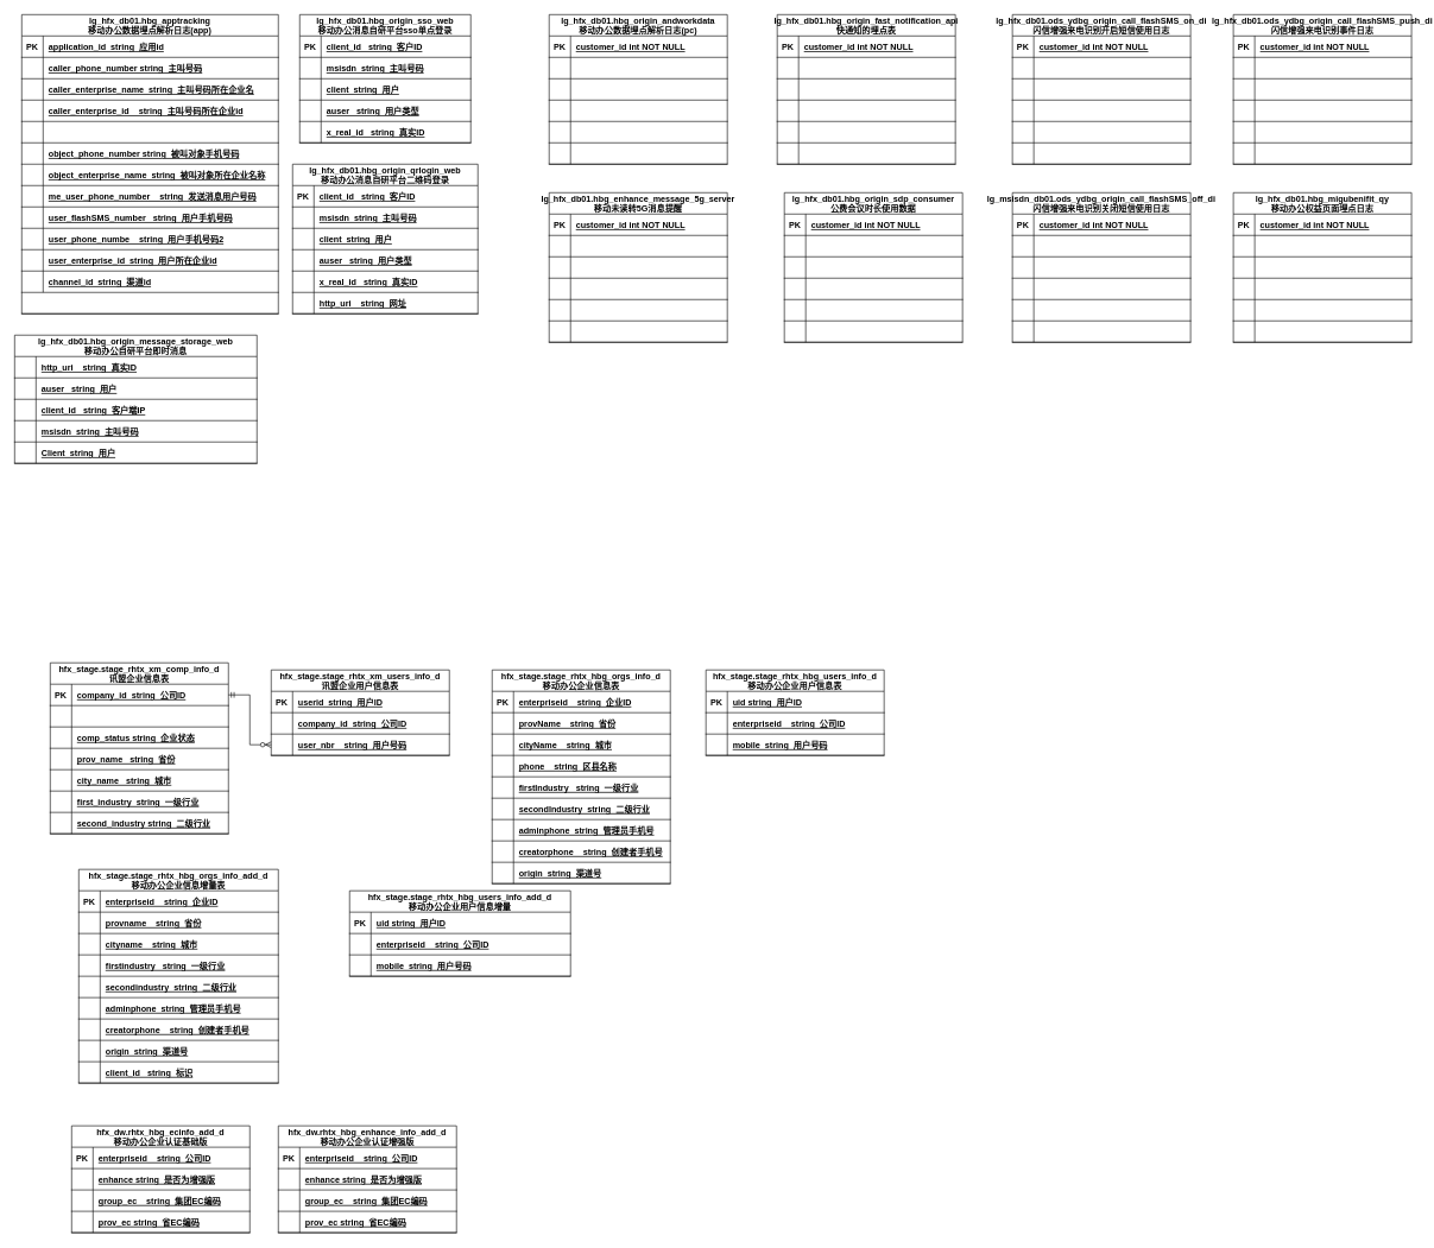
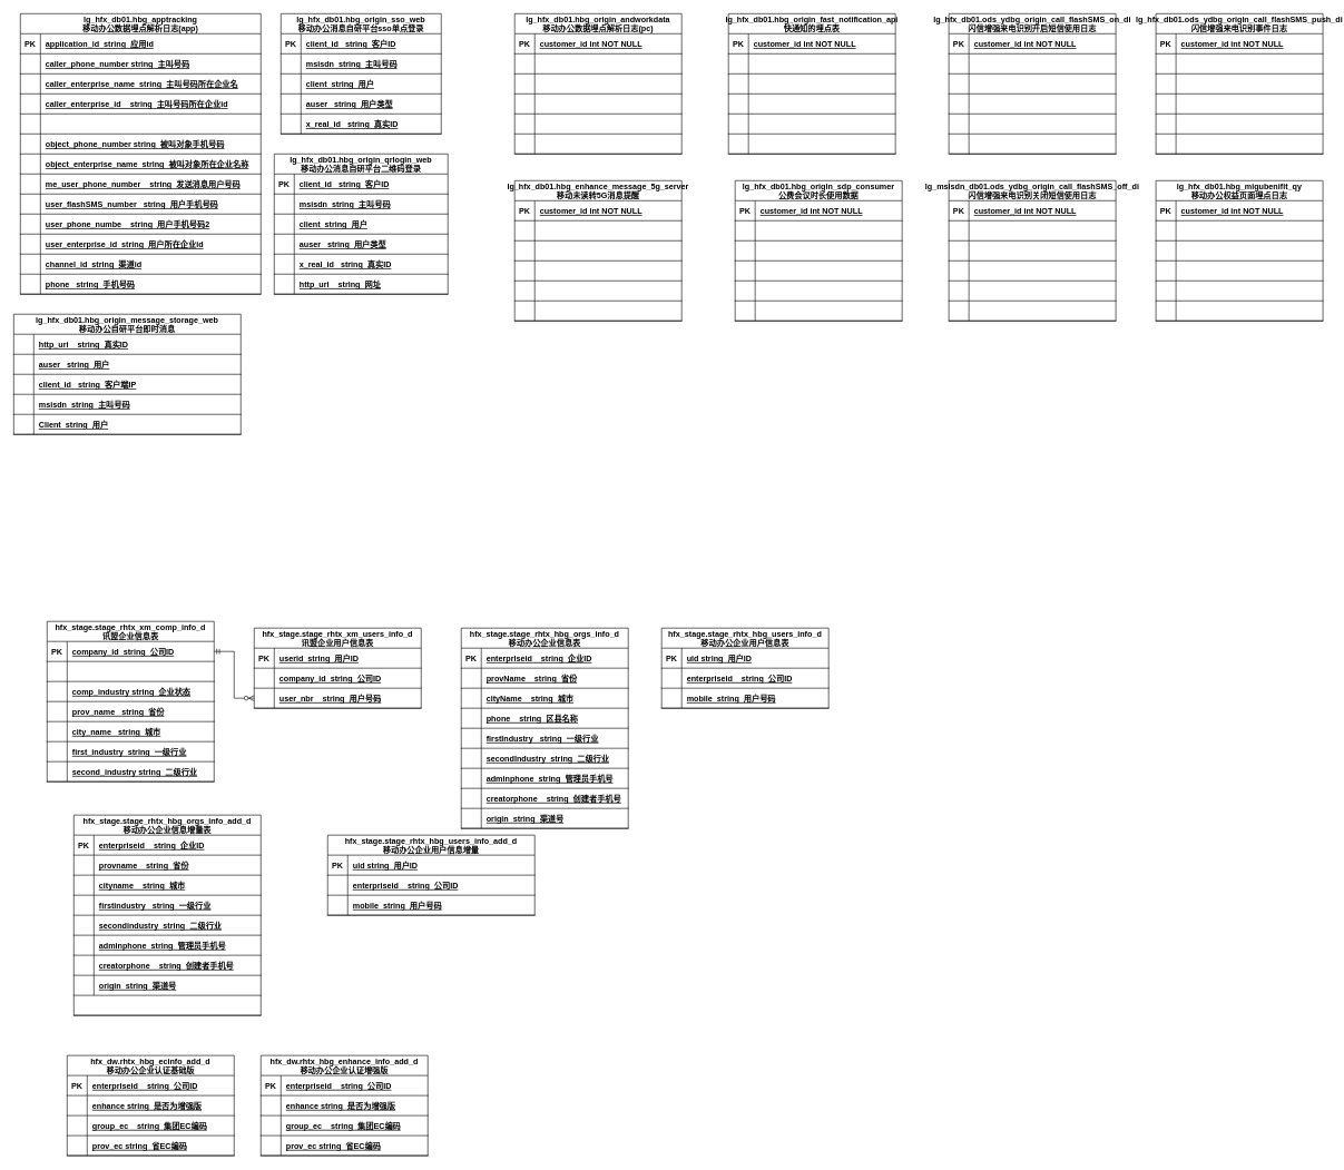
+ <mxCell id="40" value="phone   string  手机号码" style="shape=partialRectangle;overflow=hidden;connectable=0;fillColor=none;top=0;left=0;bottom=0;right=0;align=left;spacingLeft=6;fontStyle=5;" vertex="1" parent="38"><mxGeometry x="30" width="330" height="30" as="geometry"><mxRectangle width="330" height="30" as="alternateBounds" /></mxGeometry></mxCell>
- <mxCell id="322" value="comp_status string  企业状态" style="shape=partialRectangle;overflow=hidden;connectable=0;fillColor=none;top=0;left=0;bottom=0;right=0;align=left;spacingLeft=6;fontStyle=5;" vertex="1" parent="320"><mxGeometry x="30" width="220" height="30" as="geometry"><mxRectangle width="220" height="30" as="alternateBounds" /></mxGeometry></mxCell>
+ <mxCell id="322" value="comp_industry string  企业状态" style="shape=partialRectangle;overflow=hidden;connectable=0;fillColor=none;top=0;left=0;bottom=0;right=0;align=left;spacingLeft=6;fontStyle=5;" vertex="1" parent="320"><mxGeometry x="30" width="220" height="30" as="geometry"><mxRectangle width="220" height="30" as="alternateBounds" /></mxGeometry></mxCell>
- <mxCell id="300" value="client_id   string  标识" style="shape=partialRectangle;overflow=hidden;connectable=0;fillColor=none;top=0;left=0;bottom=0;right=0;align=left;spacingLeft=6;fontStyle=5;" vertex="1" parent="298"><mxGeometry x="30" width="250" height="30" as="geometry"><mxRectangle width="250" height="30" as="alternateBounds" /></mxGeometry></mxCell>
